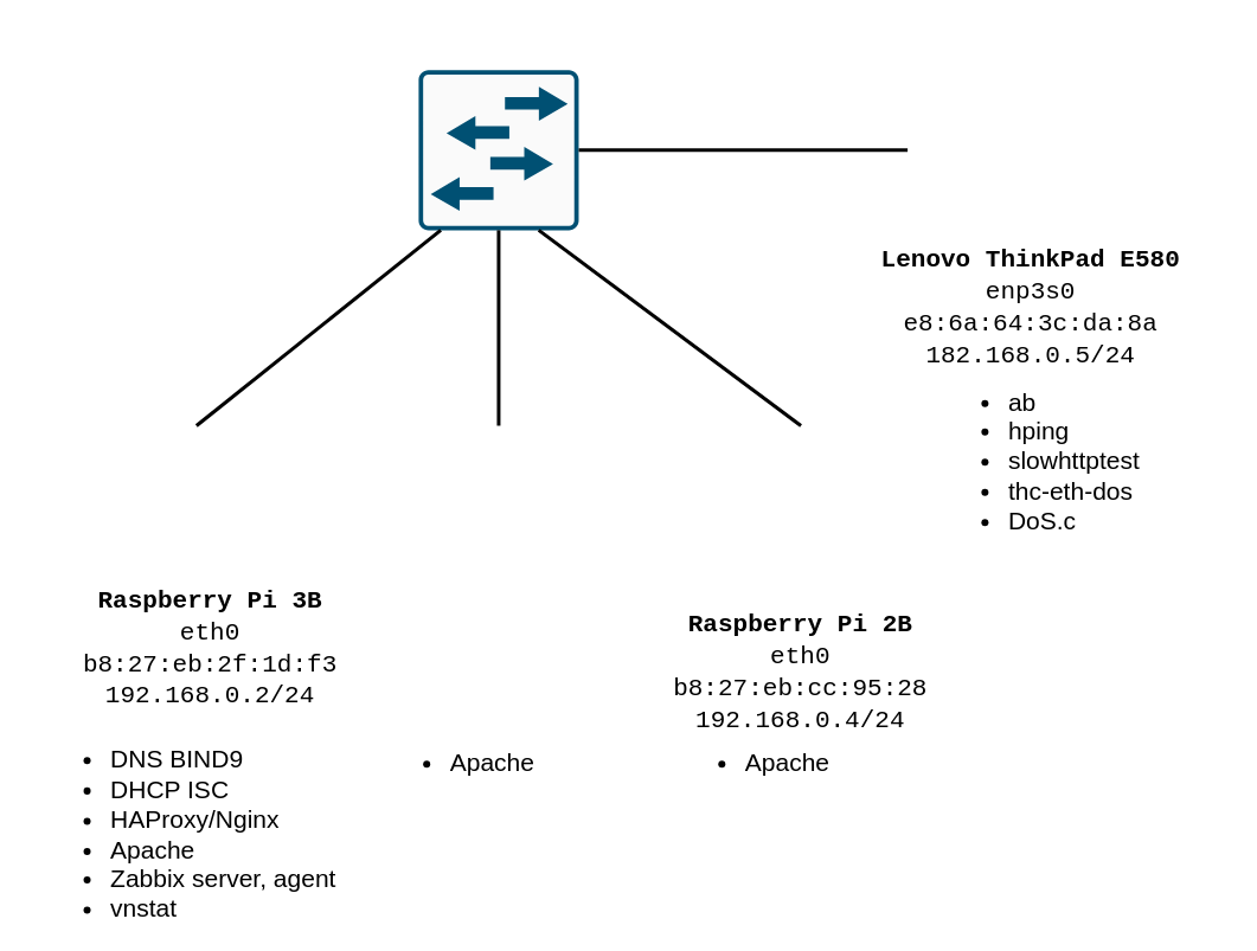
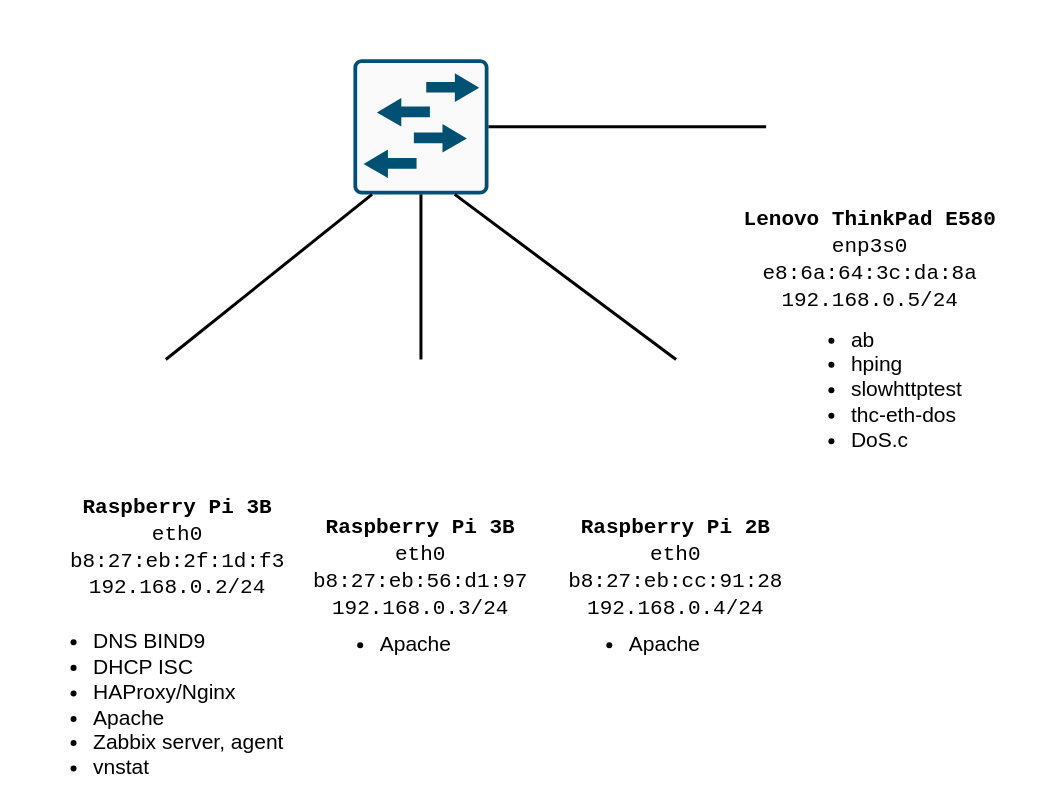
- <mxCell id="14" value="&lt;div style=&quot;font-size: 14px&quot;&gt;&lt;br&gt;&lt;font style=&quot;font-size: 14px&quot; face=&quot;Courier New&quot;&gt;&lt;font style=&quot;font-size: 14px&quot; face=&quot;Courier New&quot;&gt;&lt;b&gt;Lenovo ThinkPad E580&lt;br&gt;&lt;/b&gt;&lt;/font&gt;&lt;/font&gt;&lt;/div&gt;&lt;div style=&quot;font-size: 14px&quot;&gt;&lt;font style=&quot;font-size: 14px&quot; face=&quot;Courier New&quot;&gt;enp3s0&lt;/font&gt;&lt;/div&gt;&lt;div style=&quot;font-size: 14px&quot;&gt;&lt;font style=&quot;font-size: 14px&quot; face=&quot;Courier New&quot;&gt;&lt;font style=&quot;font-size: 14px&quot; color=&quot;#000000&quot;&gt;&lt;span style=&quot;background: #ffffff&quot;&gt;e8:6a:64:3c:da:8a&lt;/span&gt;&lt;/font&gt;&lt;/font&gt;&lt;br&gt;&#09;&lt;/div&gt;&lt;div style=&quot;font-size: 14px&quot;&gt;&lt;font style=&quot;font-size: 14px&quot; face=&quot;Courier New&quot;&gt;182.168.0.5/24&lt;br&gt;&lt;/font&gt;&lt;/div&gt;" style="text;html=1;strokeColor=none;fillColor=none;align=center;verticalAlign=middle;whiteSpace=wrap;rounded=0;" parent="1" vertex="1"><mxGeometry x="489" y="129" width="181" height="70" as="geometry" /></mxCell>
+ <mxCell id="14" value="&lt;div style=&quot;font-size: 14px&quot;&gt;&lt;br&gt;&lt;font style=&quot;font-size: 14px&quot; face=&quot;Courier New&quot;&gt;&lt;font style=&quot;font-size: 14px&quot; face=&quot;Courier New&quot;&gt;&lt;b&gt;Lenovo ThinkPad E580&lt;br&gt;&lt;/b&gt;&lt;/font&gt;&lt;/font&gt;&lt;/div&gt;&lt;div style=&quot;font-size: 14px&quot;&gt;&lt;font style=&quot;font-size: 14px&quot; face=&quot;Courier New&quot;&gt;enp3s0&lt;/font&gt;&lt;/div&gt;&lt;div style=&quot;font-size: 14px&quot;&gt;&lt;font style=&quot;font-size: 14px&quot; face=&quot;Courier New&quot;&gt;&lt;font style=&quot;font-size: 14px&quot; color=&quot;#000000&quot;&gt;&lt;span style=&quot;background: #ffffff&quot;&gt;e8:6a:64:3c:da:8a&lt;/span&gt;&lt;/font&gt;&lt;/font&gt;&lt;br&gt;&#09;&lt;/div&gt;&lt;div style=&quot;font-size: 14px&quot;&gt;&lt;font style=&quot;font-size: 14px&quot; face=&quot;Courier New&quot;&gt;192.168.0.5/24&lt;br&gt;&lt;/font&gt;&lt;/div&gt;" style="text;html=1;strokeColor=none;fillColor=none;align=center;verticalAlign=middle;whiteSpace=wrap;rounded=0;" parent="1" vertex="1"><mxGeometry x="489" y="129" width="181" height="70" as="geometry" /></mxCell>
+ <mxCell id="12" value="&lt;div style=&quot;font-size: 14px&quot;&gt;&lt;br&gt;&lt;font style=&quot;font-size: 14px&quot; face=&quot;Courier New&quot;&gt;&lt;font style=&quot;font-size: 14px&quot; face=&quot;Courier New&quot;&gt;&lt;b&gt;Raspberry Pi 3B&lt;/b&gt;&lt;/font&gt;&lt;/font&gt;&lt;/div&gt;&lt;div style=&quot;font-size: 14px&quot;&gt;&lt;font style=&quot;font-size: 14px&quot; face=&quot;Courier New&quot;&gt;eth0&lt;font style=&quot;font-size: 14px&quot; color=&quot;#000000&quot;&gt;&lt;span style=&quot;background: #ffffff&quot;&gt;&lt;br&gt;&lt;/span&gt;&lt;/font&gt;&lt;/font&gt;&lt;/div&gt;&lt;div style=&quot;font-size: 14px&quot;&gt;&lt;font style=&quot;font-size: 14px&quot; face=&quot;Courier New&quot; color=&quot;#000000&quot;&gt;&lt;span style=&quot;background: #ffffff&quot;&gt;b8:27:eb:56:d1:97&lt;/span&gt;&lt;/font&gt;&lt;/div&gt;&lt;div style=&quot;font-size: 14px&quot;&gt;&lt;font style=&quot;font-size: 14px&quot; face=&quot;Courier New&quot;&gt;192.168.0.3/24&lt;br&gt;&lt;/font&gt;&lt;/div&gt;" style="text;html=1;strokeColor=none;fillColor=none;align=center;verticalAlign=middle;whiteSpace=wrap;rounded=0;" parent="1" vertex="1"><mxGeometry x="205" y="329" width="150" height="80" as="geometry" /></mxCell>
- <mxCell id="13" value="&lt;div style=&quot;font-size: 14px&quot;&gt;&lt;font style=&quot;font-size: 14px&quot;&gt;&lt;br&gt;&lt;font style=&quot;font-size: 14px&quot; face=&quot;Courier New&quot;&gt;&lt;font style=&quot;font-size: 14px&quot; face=&quot;Courier New&quot;&gt;&lt;b&gt;Raspberry Pi 2B&lt;/b&gt;&lt;/font&gt;&lt;/font&gt;&lt;/font&gt;&lt;/div&gt;&lt;div style=&quot;font-size: 14px&quot;&gt;&lt;font style=&quot;font-size: 14px&quot; face=&quot;Courier New&quot;&gt;eth0&lt;font style=&quot;font-size: 14px&quot; color=&quot;#000000&quot;&gt;&lt;span style=&quot;background: #ffffff&quot;&gt;&lt;br&gt;&lt;/span&gt;&lt;/font&gt;&lt;/font&gt;&lt;/div&gt;&lt;div style=&quot;font-size: 14px&quot;&gt;&lt;font style=&quot;font-size: 14px&quot; face=&quot;Courier New&quot;&gt;&lt;font style=&quot;font-size: 14px&quot; color=&quot;#000000&quot;&gt;&lt;span style=&quot;background: #ffffff&quot;&gt;b8:27:eb:cc:95:28&lt;/span&gt;&lt;/font&gt;&lt;br&gt;&lt;/font&gt;&lt;/div&gt;&lt;div style=&quot;font-size: 14px&quot;&gt;&lt;font style=&quot;font-size: 14px&quot; face=&quot;Courier New&quot;&gt;192.168.0.4/24&lt;br&gt;&lt;/font&gt;&lt;/div&gt;" style="text;html=1;strokeColor=none;fillColor=none;align=center;verticalAlign=middle;whiteSpace=wrap;rounded=0;" parent="1" vertex="1"><mxGeometry x="375" y="334" width="150" height="70" as="geometry" /></mxCell>
+ <mxCell id="13" value="&lt;div style=&quot;font-size: 14px&quot;&gt;&lt;font style=&quot;font-size: 14px&quot;&gt;&lt;br&gt;&lt;font style=&quot;font-size: 14px&quot; face=&quot;Courier New&quot;&gt;&lt;font style=&quot;font-size: 14px&quot; face=&quot;Courier New&quot;&gt;&lt;b&gt;Raspberry Pi 2B&lt;/b&gt;&lt;/font&gt;&lt;/font&gt;&lt;/font&gt;&lt;/div&gt;&lt;div style=&quot;font-size: 14px&quot;&gt;&lt;font style=&quot;font-size: 14px&quot; face=&quot;Courier New&quot;&gt;eth0&lt;font style=&quot;font-size: 14px&quot; color=&quot;#000000&quot;&gt;&lt;span style=&quot;background: #ffffff&quot;&gt;&lt;br&gt;&lt;/span&gt;&lt;/font&gt;&lt;/font&gt;&lt;/div&gt;&lt;div style=&quot;font-size: 14px&quot;&gt;&lt;font style=&quot;font-size: 14px&quot; face=&quot;Courier New&quot;&gt;&lt;font style=&quot;font-size: 14px&quot; color=&quot;#000000&quot;&gt;&lt;span style=&quot;background: #ffffff&quot;&gt;b8:27:eb:cc:91:28&lt;/span&gt;&lt;/font&gt;&lt;br&gt;&lt;/font&gt;&lt;/div&gt;&lt;div style=&quot;font-size: 14px&quot;&gt;&lt;font style=&quot;font-size: 14px&quot; face=&quot;Courier New&quot;&gt;192.168.0.4/24&lt;br&gt;&lt;/font&gt;&lt;/div&gt;" style="text;html=1;strokeColor=none;fillColor=none;align=center;verticalAlign=middle;whiteSpace=wrap;rounded=0;" parent="1" vertex="1"><mxGeometry x="375" y="334" width="150" height="70" as="geometry" /></mxCell>
